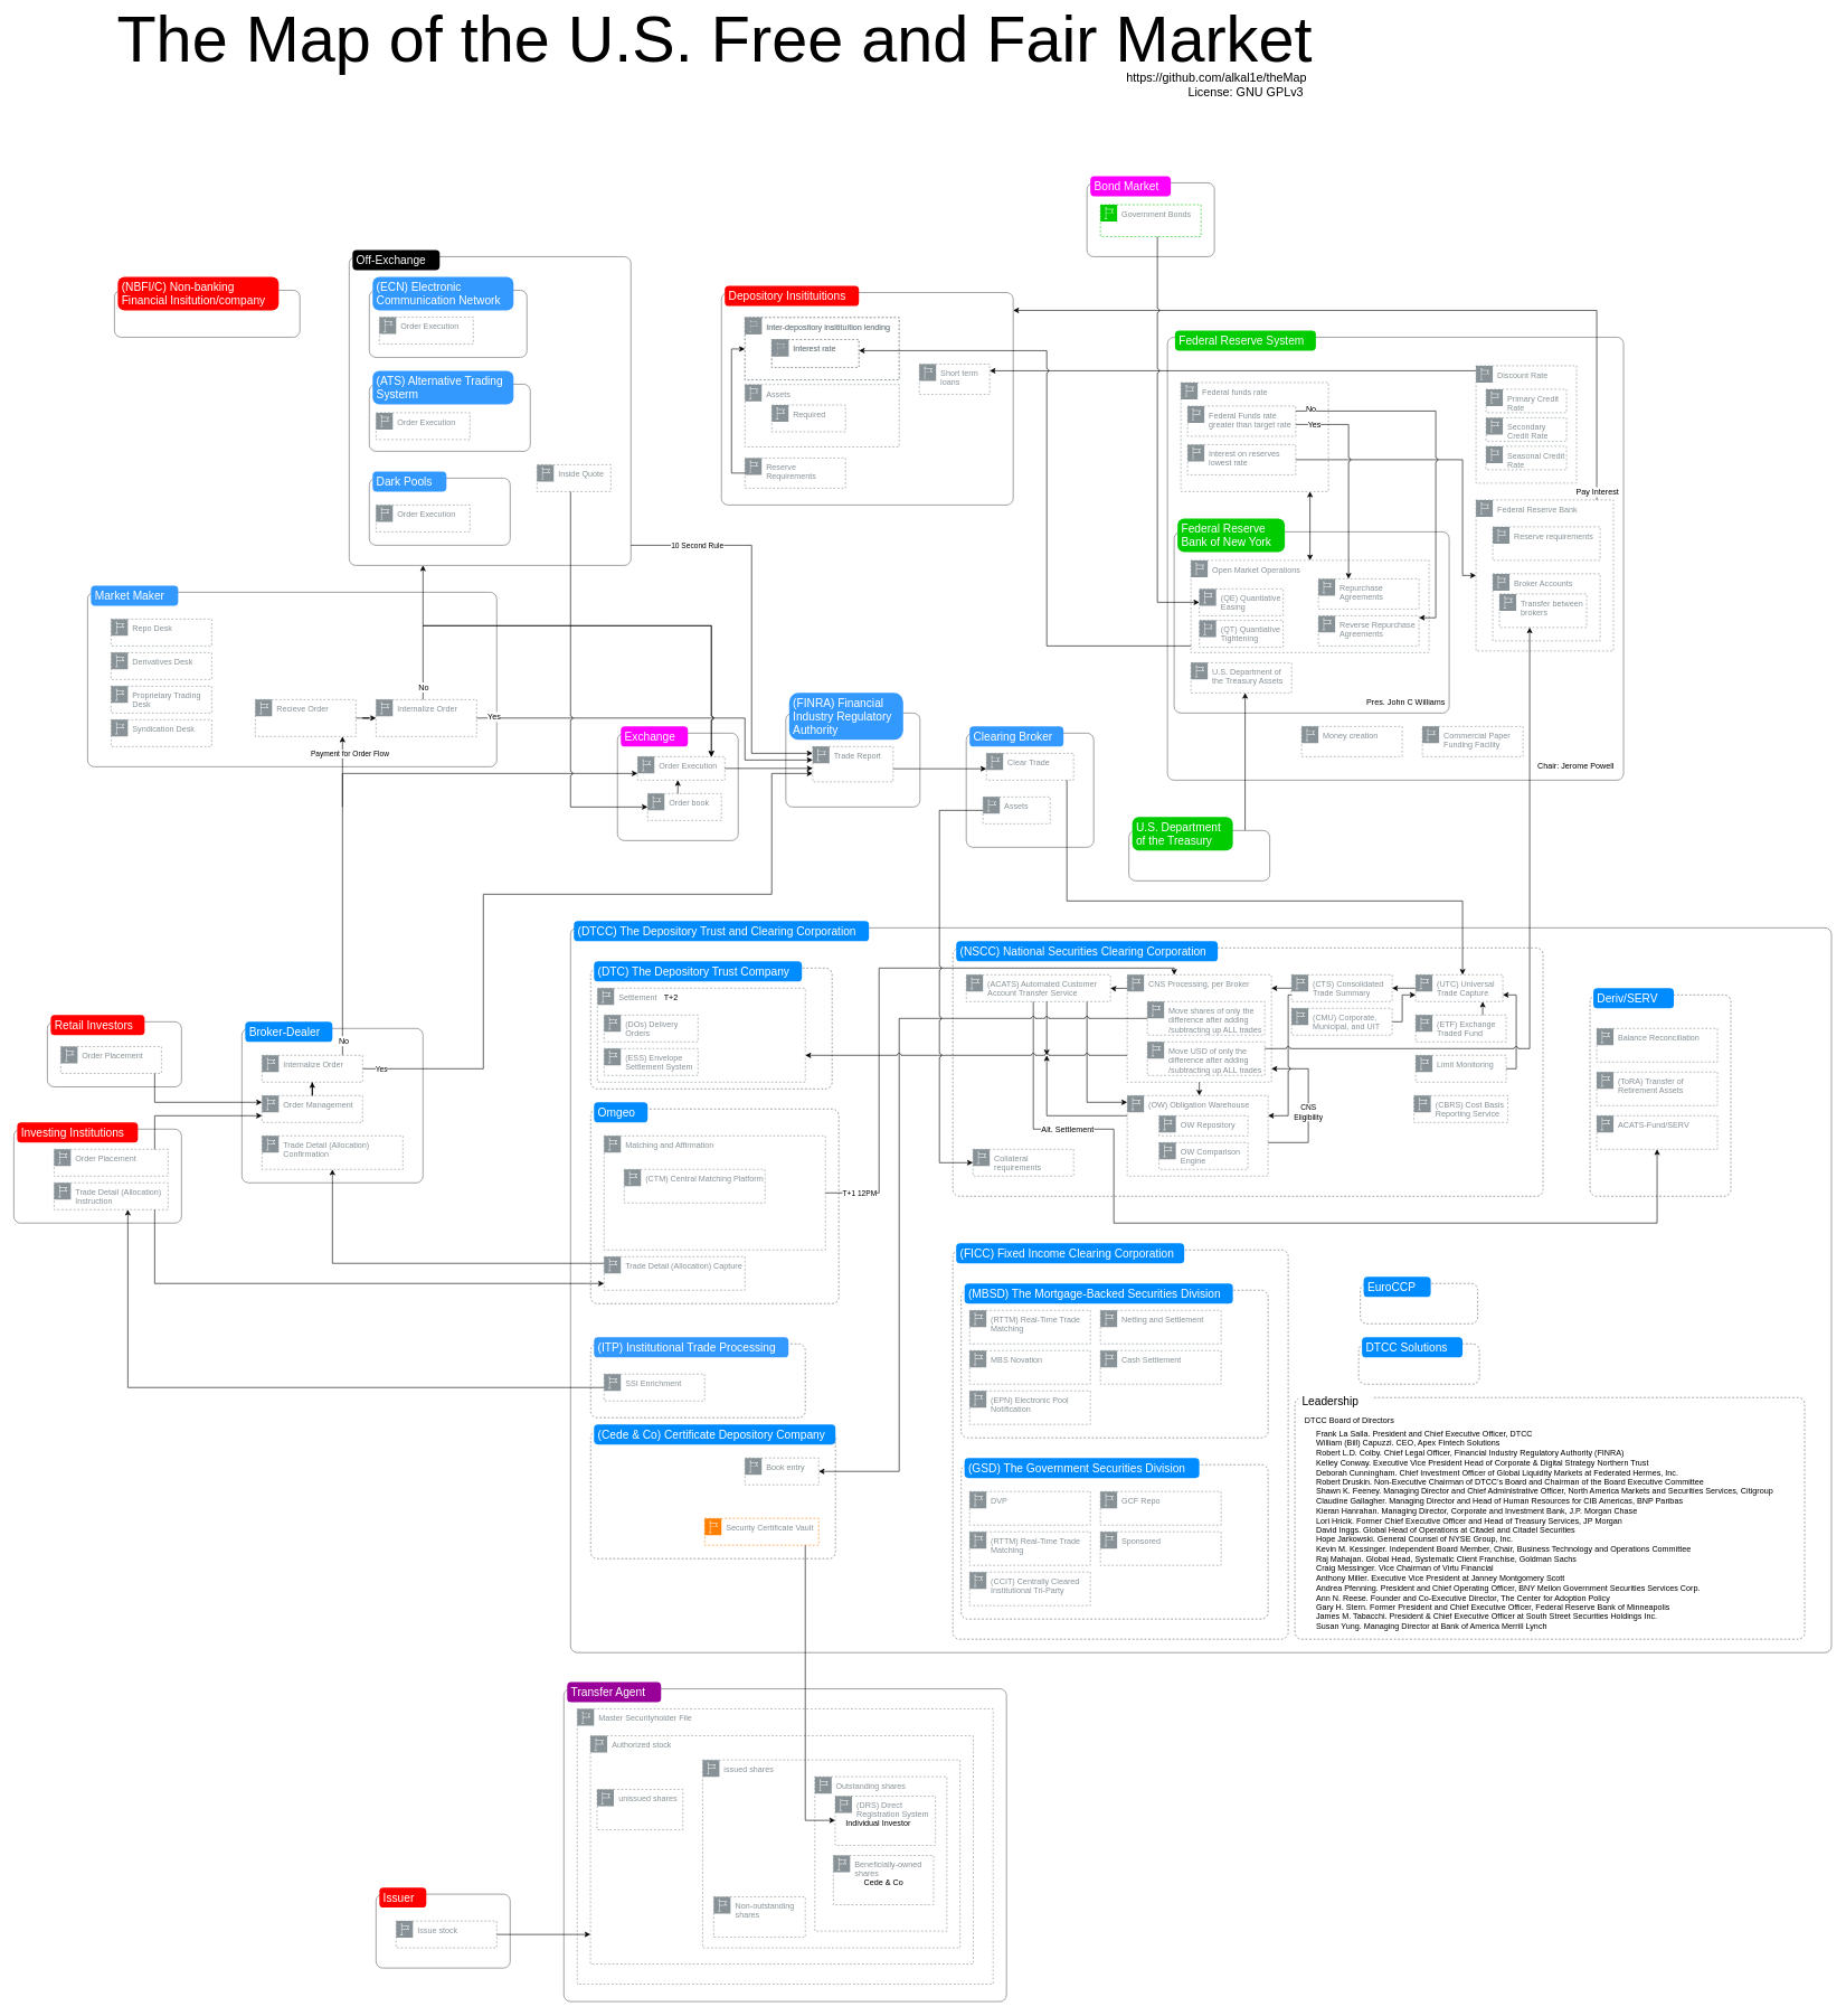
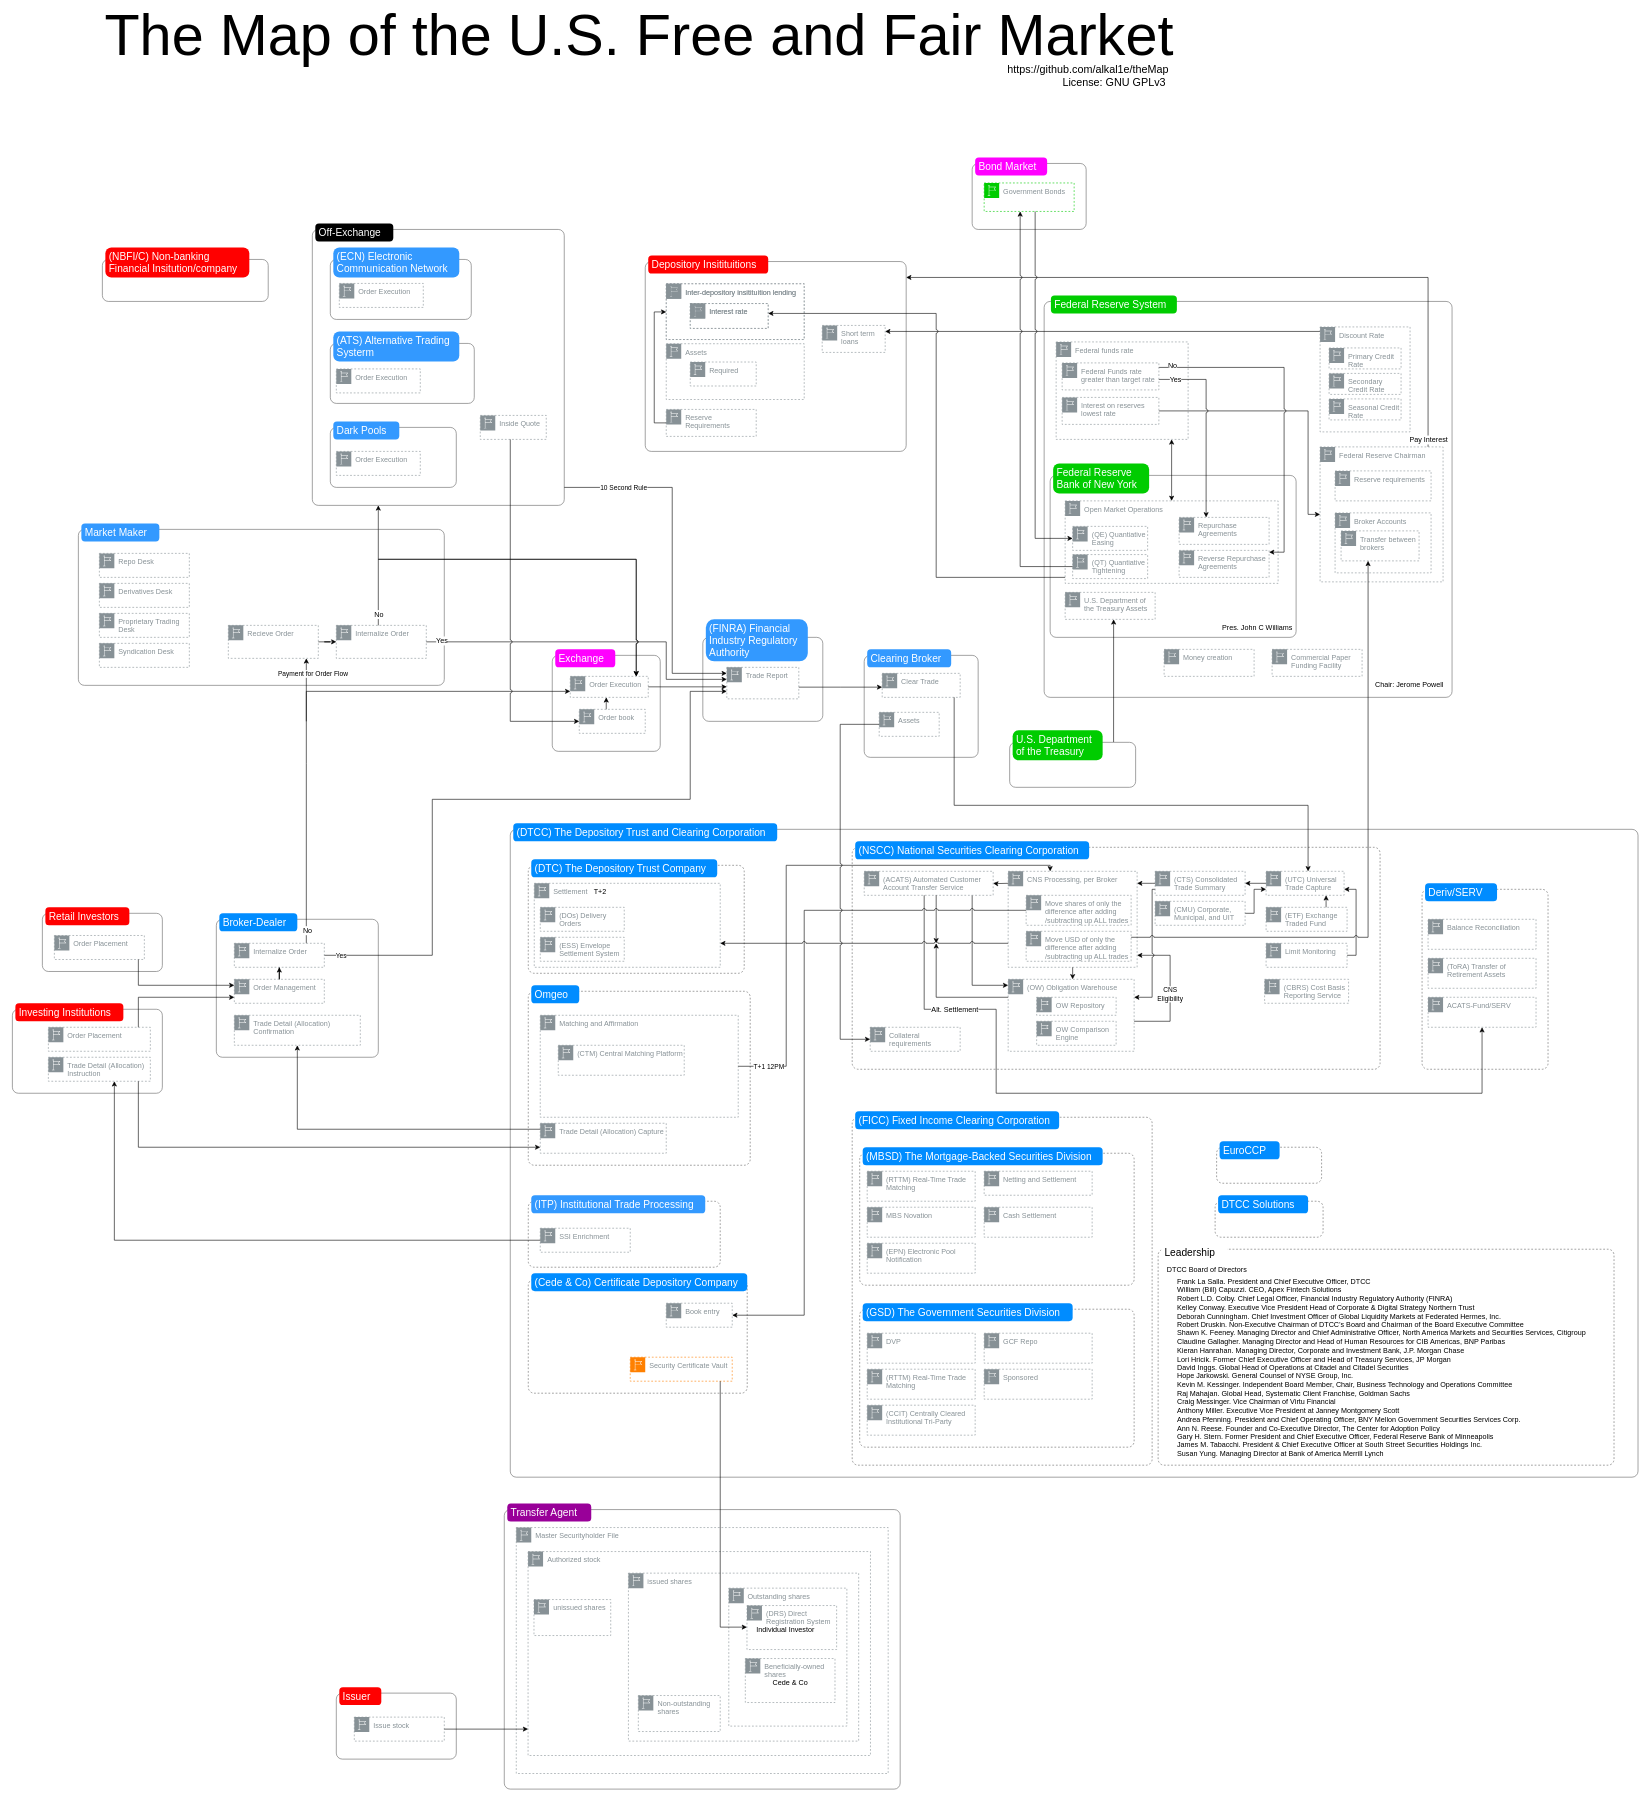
- <mxCell id="193" value="Federal Reserve Bank" style="sketch=0;outlineConnect=0;gradientColor=none;html=1;whiteSpace=wrap;fontSize=12;fontStyle=0;shape=mxgraph.aws4.group;grIcon=mxgraph.aws4.group_region;strokeColor=#879196;fillColor=none;verticalAlign=top;align=left;spacingLeft=30;fontColor=#879196;dashed=1;movable=1;resizable=1;rotatable=1;deletable=1;editable=1;connectable=1;" parent="1" vertex="1"><mxGeometry x="2200" y="722.5" width="205" height="225" as="geometry" /></mxCell>
+ <mxCell id="193" value="Federal Reserve Chairman" style="sketch=0;outlineConnect=0;gradientColor=none;html=1;whiteSpace=wrap;fontSize=12;fontStyle=0;shape=mxgraph.aws4.group;grIcon=mxgraph.aws4.group_region;strokeColor=#879196;fillColor=none;verticalAlign=top;align=left;spacingLeft=30;fontColor=#879196;dashed=1;movable=1;resizable=1;rotatable=1;deletable=1;editable=1;connectable=1;" parent="1" vertex="1"><mxGeometry x="2200" y="722.5" width="205" height="225" as="geometry" /></mxCell>
+ <mxCell id="233" style="edgeStyle=orthogonalEdgeStyle;rounded=0;jumpStyle=arc;orthogonalLoop=1;jettySize=auto;html=1;startArrow=classic;startFill=1;endArrow=none;endFill=0;" parent="1" source="179" target="23" edge="1"><mxGeometry relative="1" as="geometry"><Array as="points"><mxPoint x="1700" y="922" /></Array></mxGeometry></mxCell>
- <mxCell id="101" value="Netting and Settlement" style="sketch=0;outlineConnect=0;gradientColor=none;html=1;whiteSpace=wrap;fontSize=12;fontStyle=0;shape=mxgraph.aws4.group;grIcon=mxgraph.aws4.group_region;strokeColor=#879196;fillColor=none;verticalAlign=top;align=left;spacingLeft=30;fontColor=#879196;dashed=1;" parent="97" vertex="1"><mxGeometry x="207.5" y="40" width="180" height="50" as="geometry" /></mxCell>
+ <mxCell id="101" value="Netting and Settlement" style="sketch=0;outlineConnect=0;gradientColor=none;html=1;whiteSpace=wrap;fontSize=12;fontStyle=0;shape=mxgraph.aws4.group;grIcon=mxgraph.aws4.group_region;strokeColor=#879196;fillColor=none;verticalAlign=top;align=left;spacingLeft=30;fontColor=#879196;dashed=1;" parent="97" vertex="1"><mxGeometry x="207.5" y="40" width="180" height="40" as="geometry" /></mxCell>
